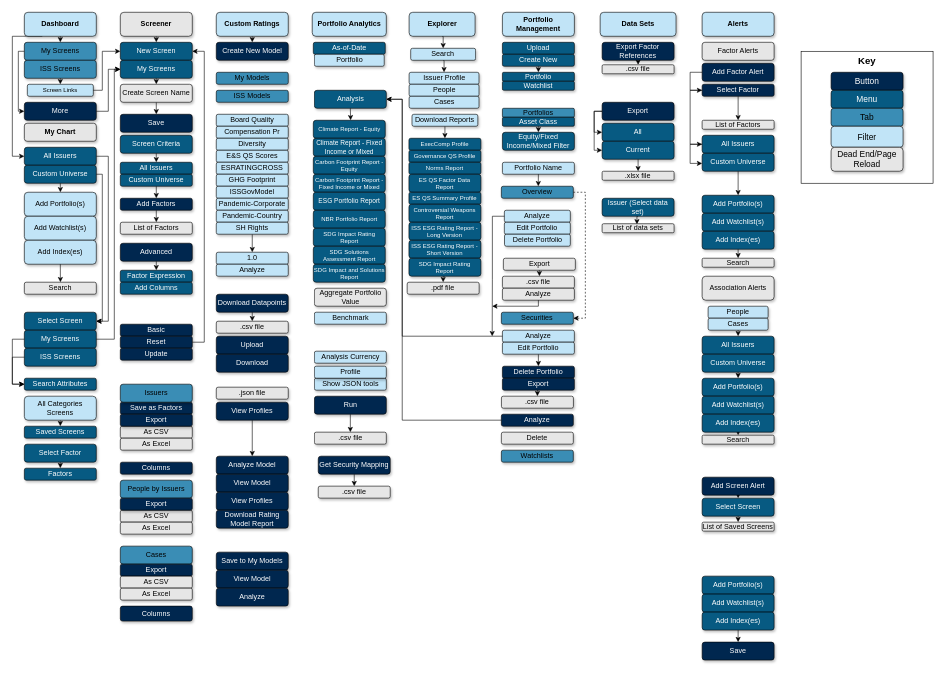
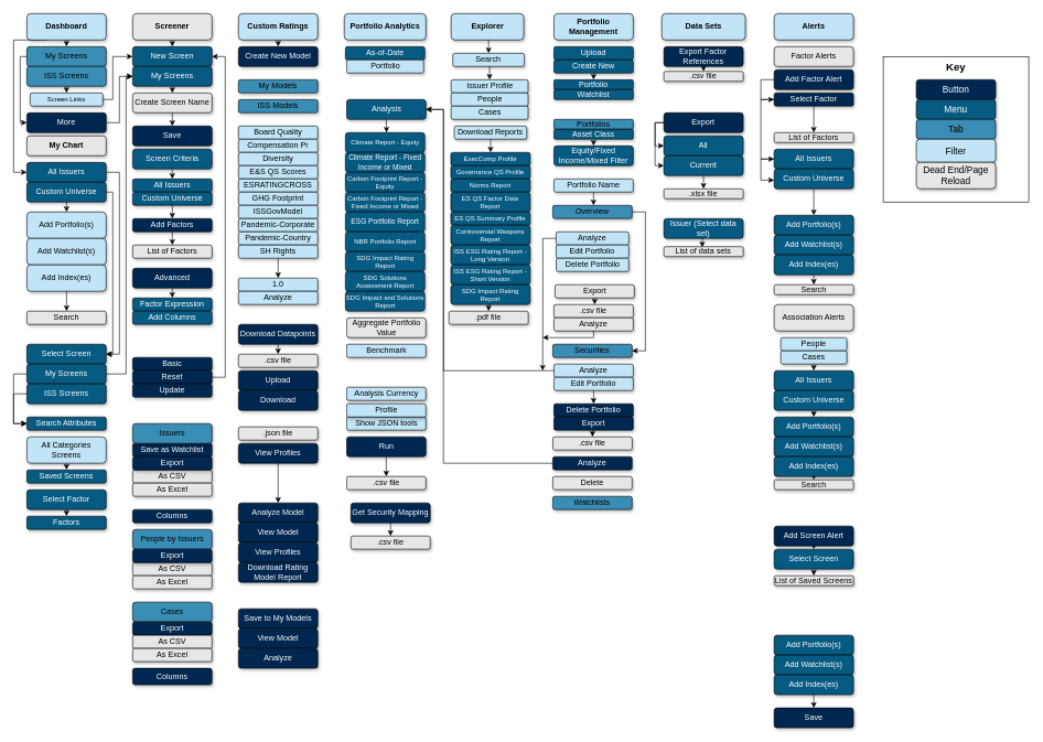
- <mxCell id="72" style="edgeStyle=orthogonalEdgeStyle;rounded=0;orthogonalLoop=1;jettySize=auto;html=1;exitX=1;exitY=0.5;exitDx=0;exitDy=0;entryX=1;entryY=0.5;entryDx=0;entryDy=0;dashed=1;" parent="61" source="73" target="71" edge="1"><mxGeometry relative="1" as="geometry" /></mxCell>
+ <mxCell id="72" style="edgeStyle=orthogonalEdgeStyle;rounded=0;orthogonalLoop=1;jettySize=auto;html=1;exitX=1;exitY=0.5;exitDx=0;exitDy=0;entryX=1;entryY=0.5;entryDx=0;entryDy=0;" parent="61" source="73" target="71" edge="1"><mxGeometry relative="1" as="geometry" /></mxCell>
- <mxCell id="166" value="Save as Factors" style="rounded=1;whiteSpace=wrap;html=1;shadow=1;fillColor=#00274f;fontColor=#FFFFFF;" parent="161" vertex="1"><mxGeometry y="650" width="120" height="20" as="geometry" /></mxCell>
+ <mxCell id="166" value="Save as Watchlist" style="rounded=1;whiteSpace=wrap;html=1;shadow=1;fillColor=#00274f;fontColor=#FFFFFF;" parent="161" vertex="1"><mxGeometry y="650" width="120" height="20" as="geometry" /></mxCell>
